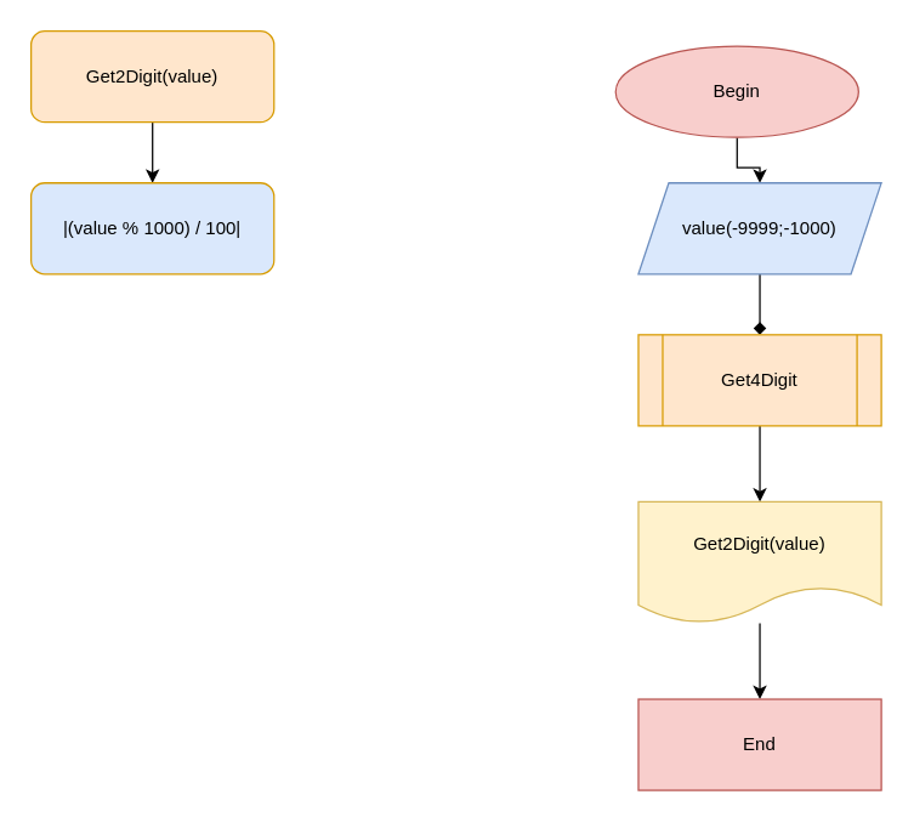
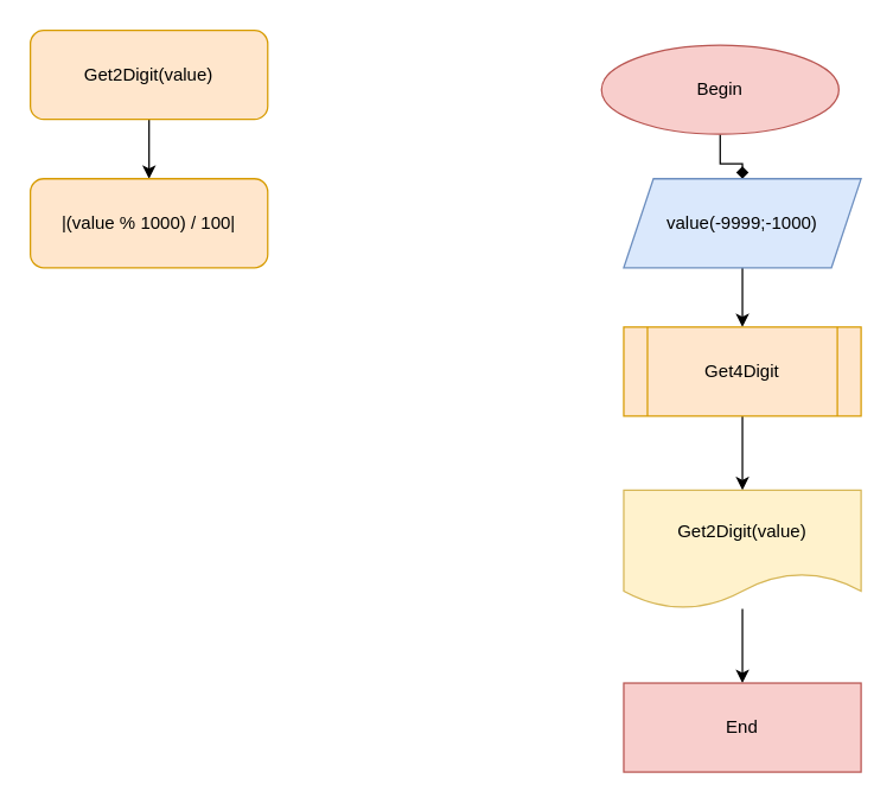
- <mxCell id="2" style="edgeStyle=orthogonalEdgeStyle;rounded=0;orthogonalLoop=1;jettySize=auto;html=1;entryX=0.5;entryY=0;entryDx=0;entryDy=0;" edge="1" parent="1" source="3" target="5"><mxGeometry relative="1" as="geometry" /></mxCell>
+ <mxCell id="2" style="edgeStyle=orthogonalEdgeStyle;rounded=0;orthogonalLoop=1;jettySize=auto;html=1;entryX=0.5;entryY=0;entryDx=0;entryDy=0;endArrow=diamond;" edge="1" parent="1" source="3" target="5"><mxGeometry relative="1" as="geometry" /></mxCell>
- <mxCell id="13" value="&lt;span&gt;|(value % 1000) / 100|&lt;/span&gt;" style="rounded=1;whiteSpace=wrap;html=1;fillColor=#dae8fc;strokeColor=#d79b00;" vertex="1" parent="1"><mxGeometry x="20" y="120" width="160" height="60" as="geometry" /></mxCell>
+ <mxCell id="13" value="&lt;span&gt;|(value % 1000) / 100|&lt;/span&gt;" style="rounded=1;whiteSpace=wrap;html=1;fillColor=#ffe6cc;strokeColor=#d79b00;" vertex="1" parent="1"><mxGeometry x="20" y="120" width="160" height="60" as="geometry" /></mxCell>
- <mxCell id="4" style="edgeStyle=orthogonalEdgeStyle;rounded=0;orthogonalLoop=1;jettySize=auto;html=1;entryX=0.5;entryY=0;entryDx=0;entryDy=0;endArrow=diamond;" edge="1" parent="1" source="5" target="7"><mxGeometry relative="1" as="geometry" /></mxCell>
+ <mxCell id="4" style="edgeStyle=orthogonalEdgeStyle;rounded=0;orthogonalLoop=1;jettySize=auto;html=1;entryX=0.5;entryY=0;entryDx=0;entryDy=0;" edge="1" parent="1" source="5" target="7"><mxGeometry relative="1" as="geometry" /></mxCell>
